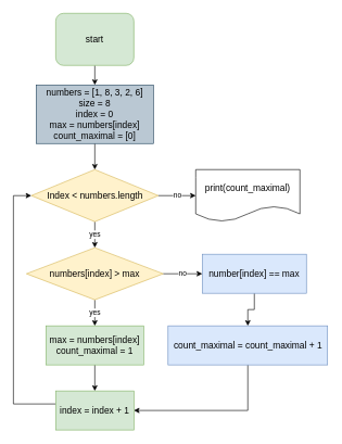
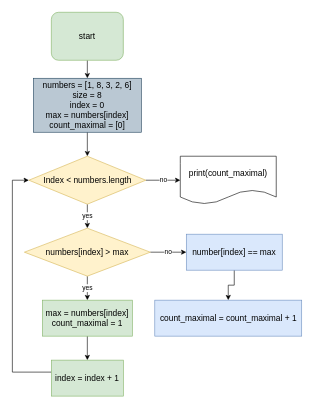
- <mxCell id="16" style="edgeStyle=orthogonalEdgeStyle;rounded=0;orthogonalLoop=1;jettySize=auto;html=1;entryX=1;entryY=0.5;entryDx=0;entryDy=0;exitX=0.5;exitY=1;exitDx=0;exitDy=0;" edge="1" parent="1" source="17" target="19"><mxGeometry relative="1" as="geometry" /></mxCell>
